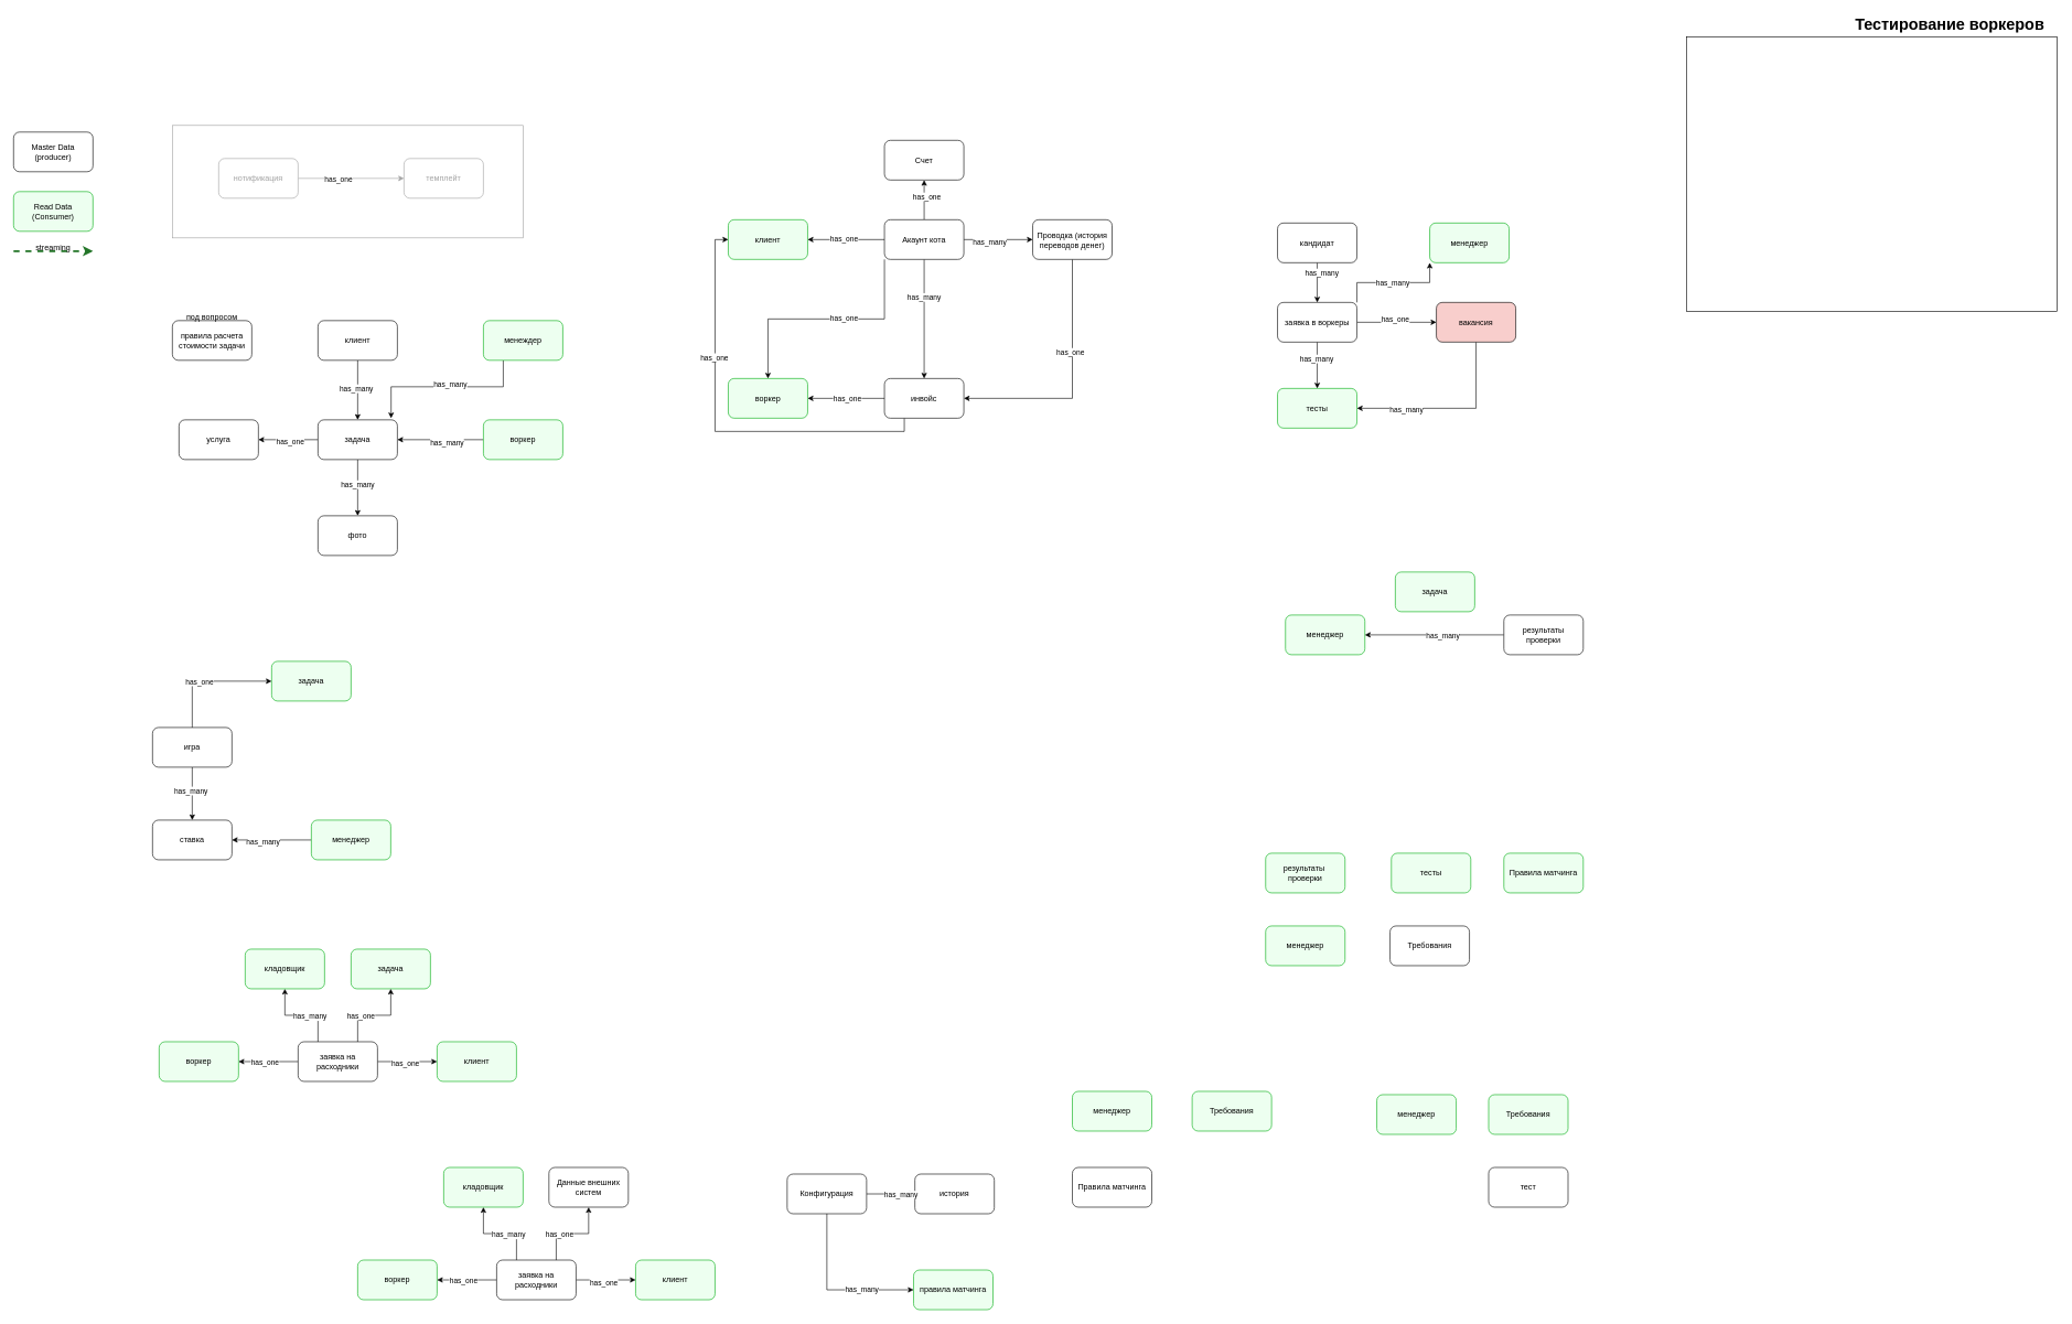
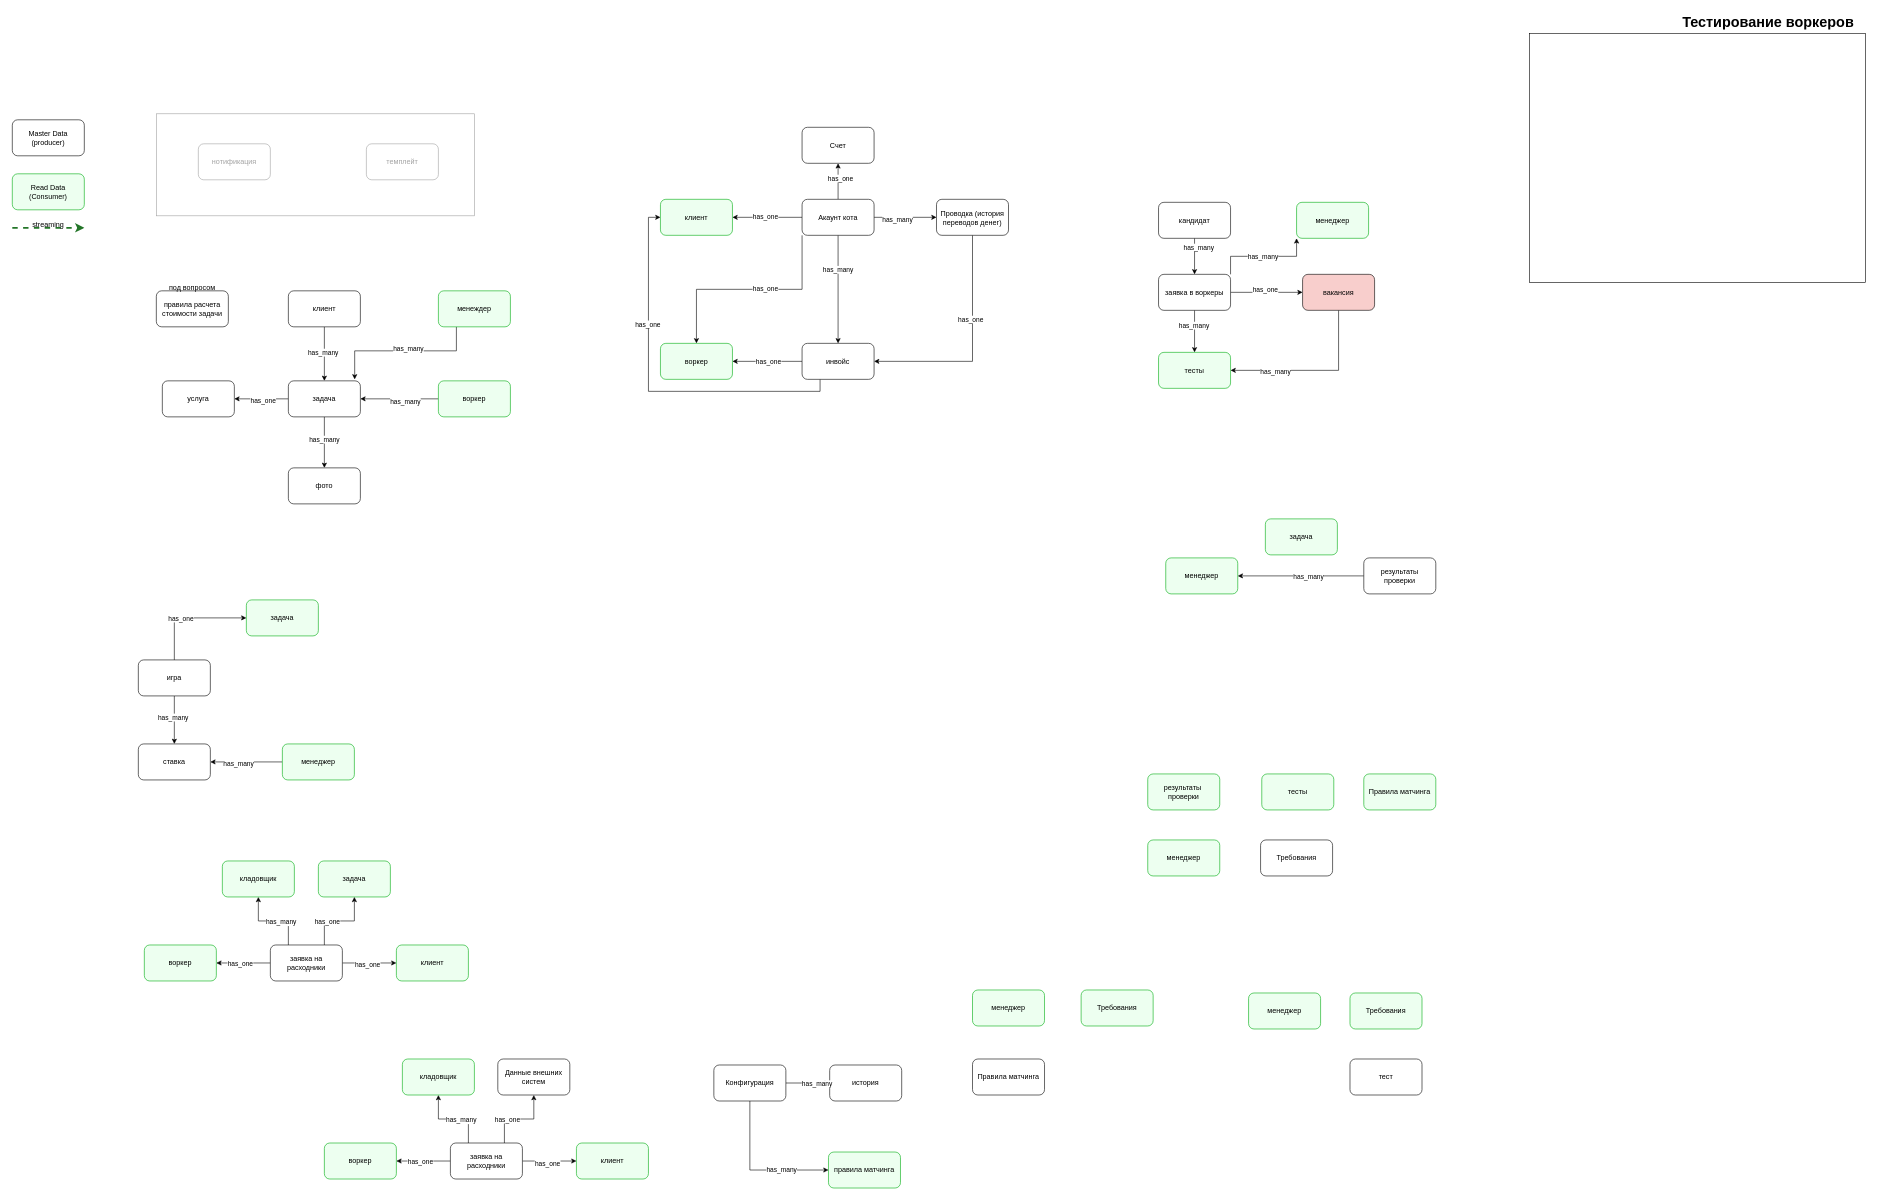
- <mxCell id="70" style="edgeStyle=orthogonalEdgeStyle;rounded=0;orthogonalLoop=1;jettySize=auto;html=1;exitX=1;exitY=0.5;exitDx=0;exitDy=0;entryX=0;entryY=0.5;entryDx=0;entryDy=0;strokeColor=#A3A3A3;" parent="1" source="72" target="83" edge="1"><mxGeometry relative="1" as="geometry" /></mxCell>
- <mxCell id="71" value="has_one" style="edgeLabel;html=1;align=center;verticalAlign=middle;resizable=0;points=[];" parent="70" vertex="1" connectable="0"><mxGeometry x="-0.258" y="-1" relative="1" as="geometry"><mxPoint x="1" as="offset" /></mxGeometry></mxCell>
